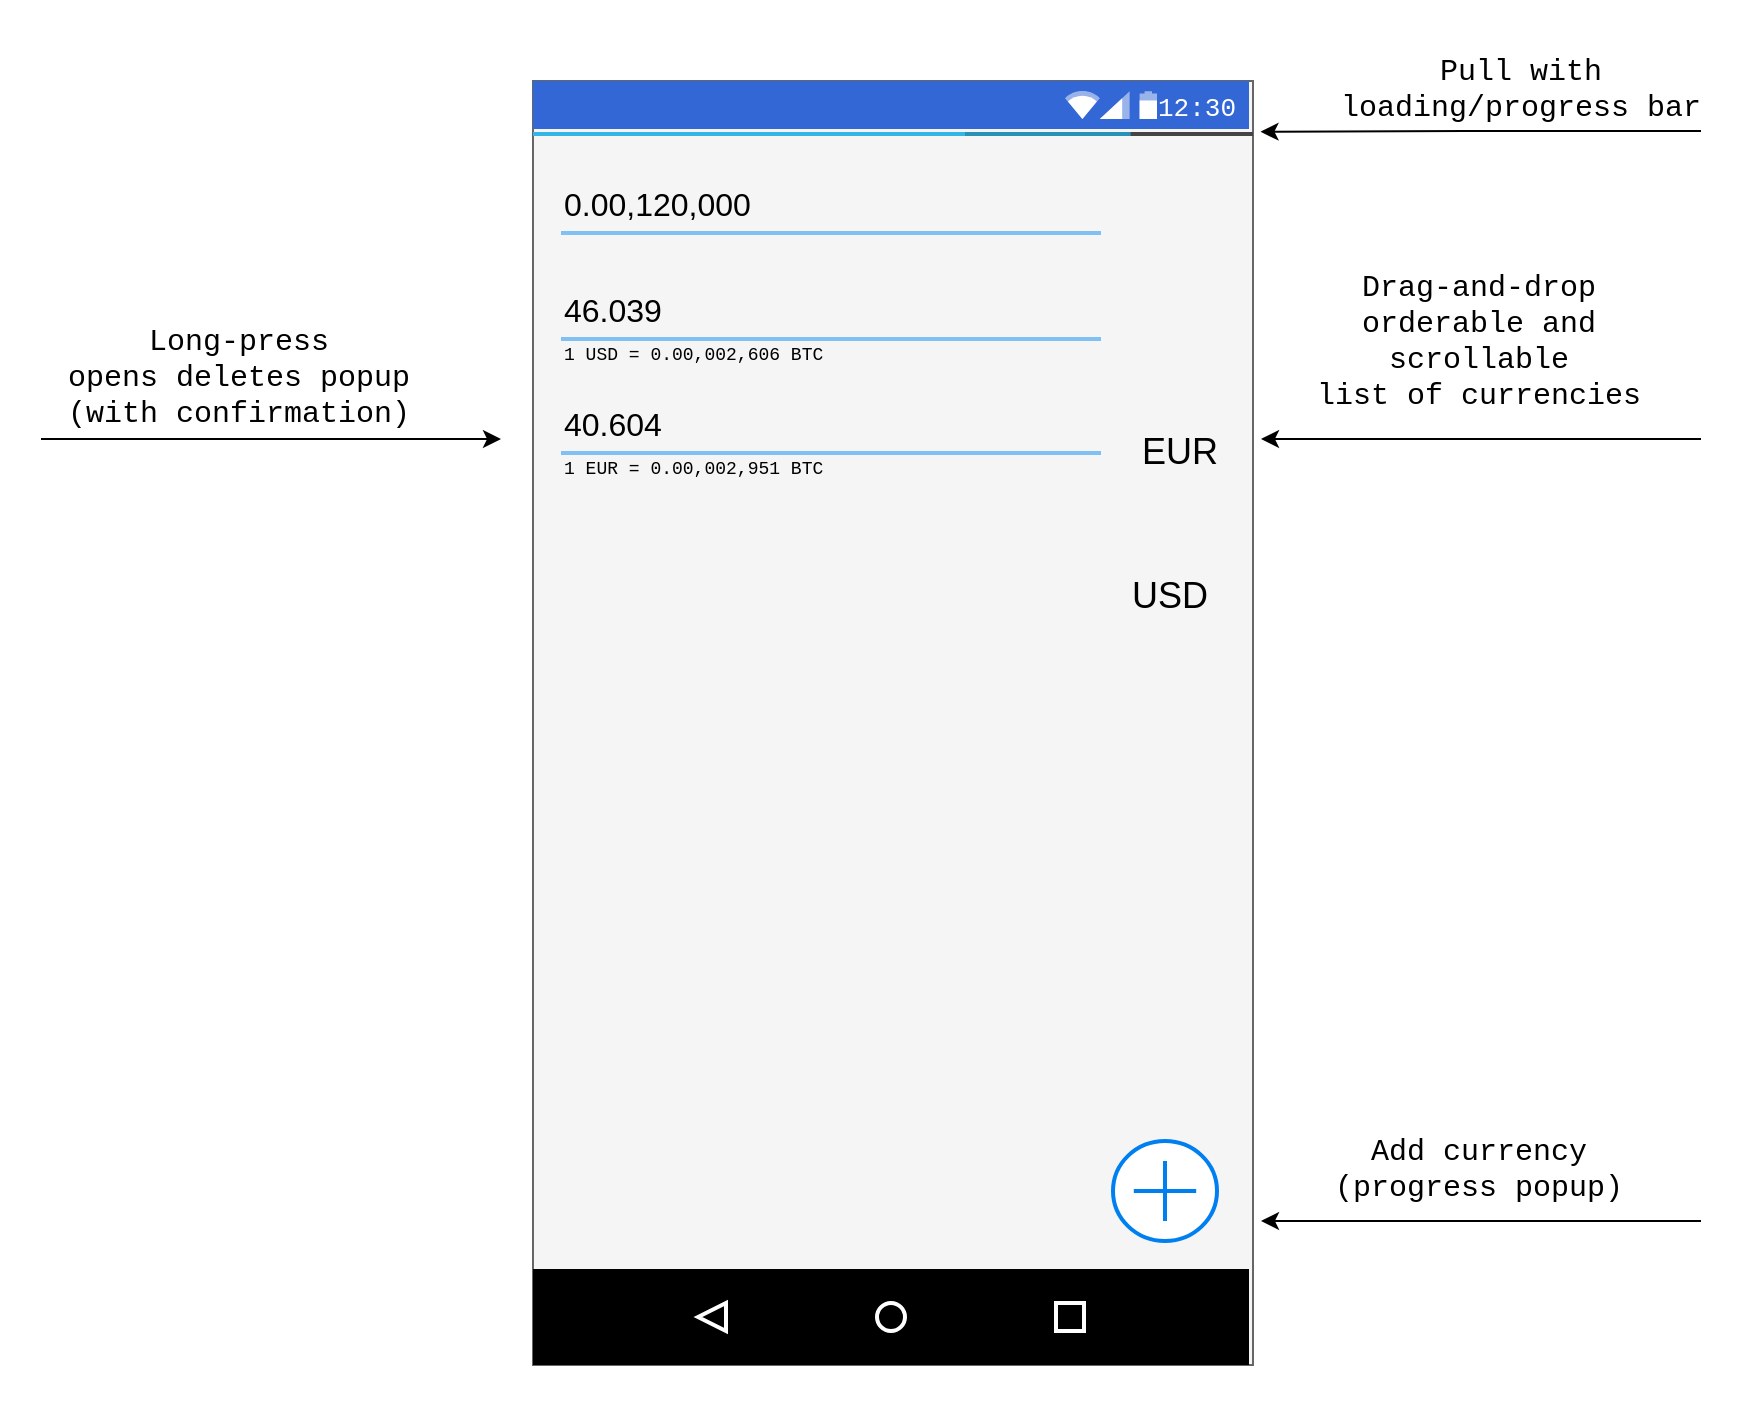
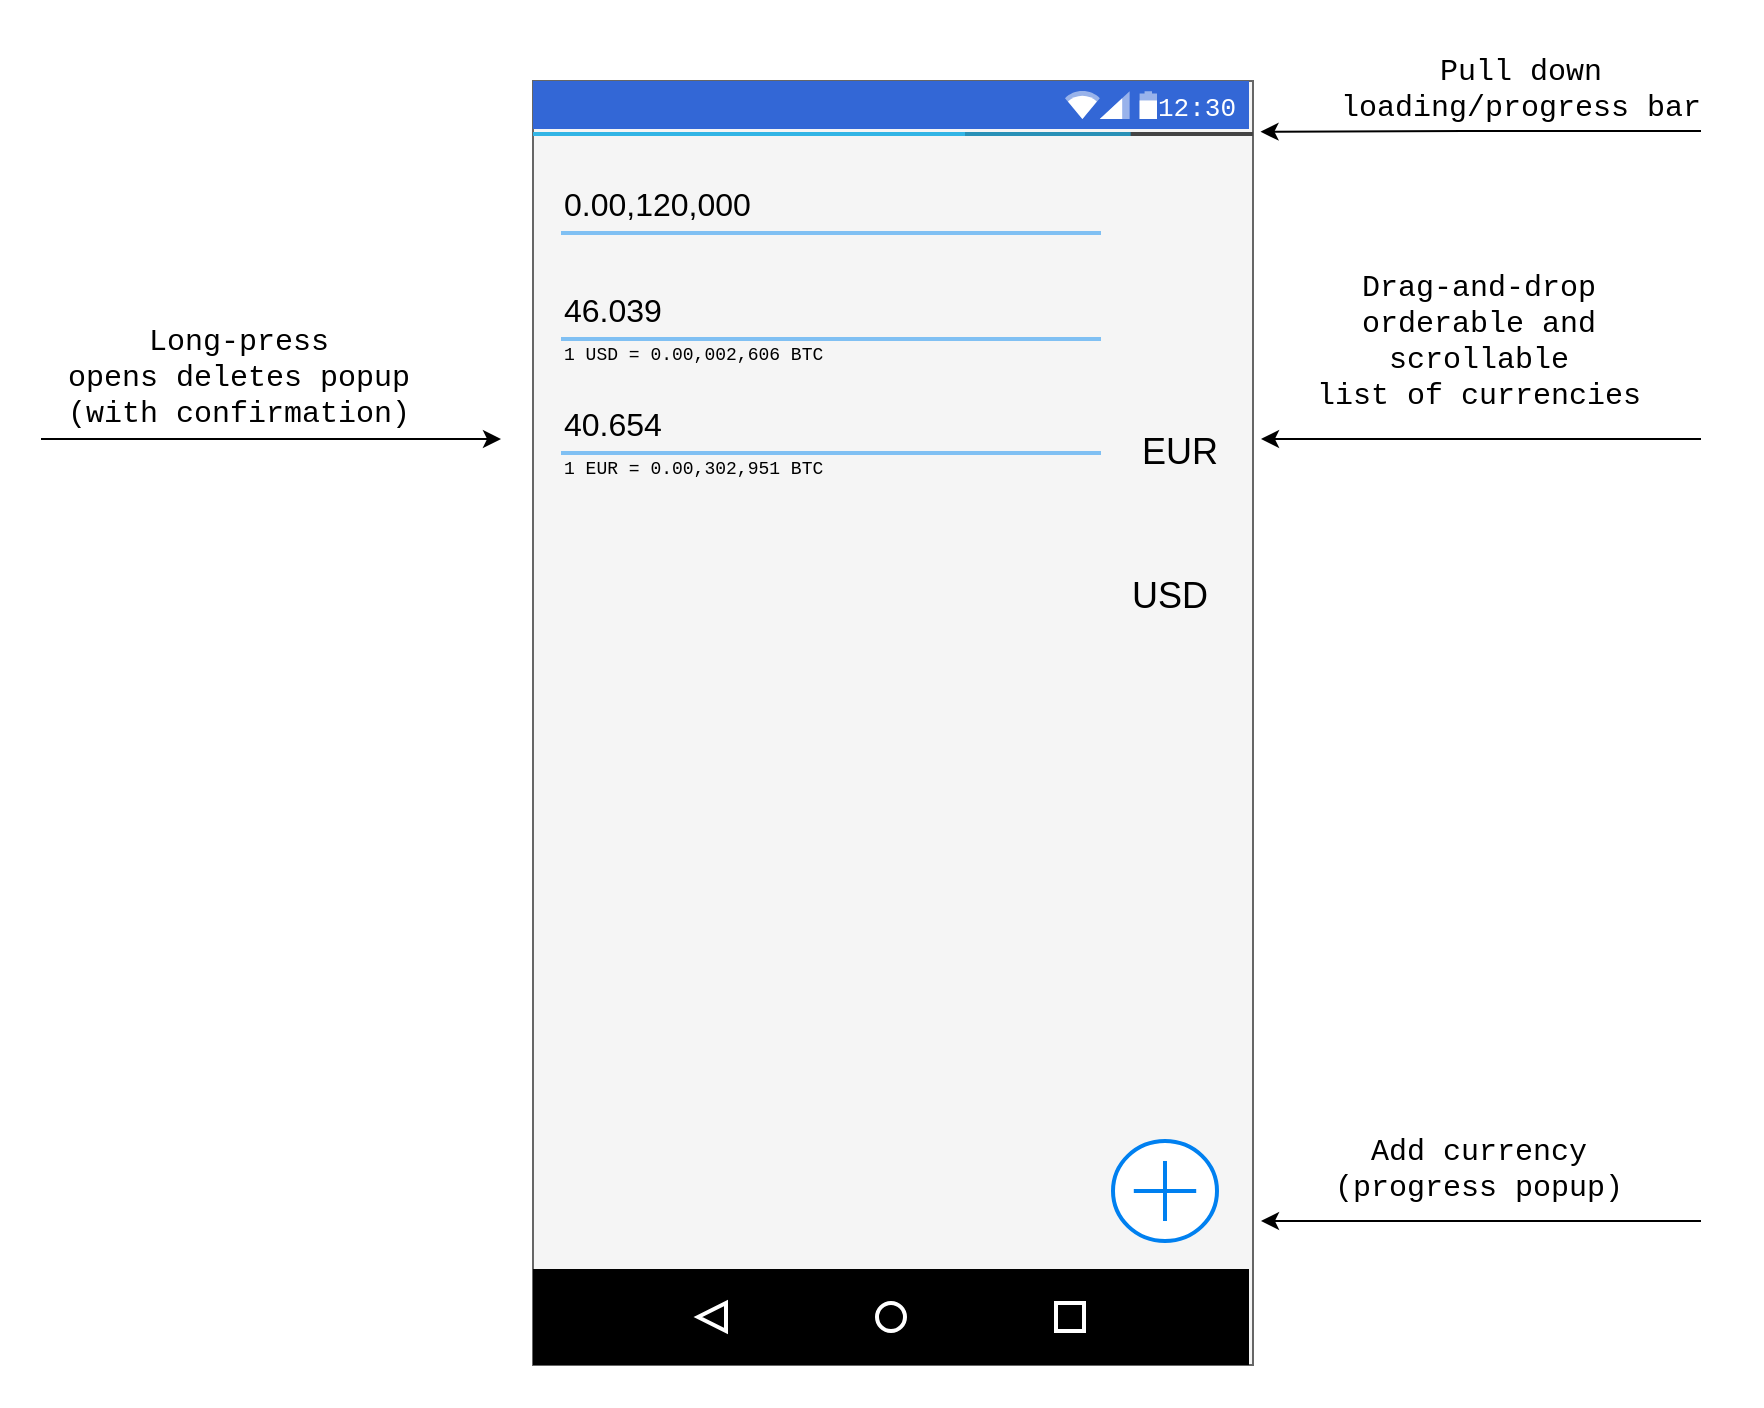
- <mxCell id="22" value="&lt;font style=&quot;font-size: 15px&quot;&gt;Pull with loading/progress bar&lt;/font&gt;" style="text;html=1;strokeColor=none;fillColor=none;align=center;verticalAlign=middle;whiteSpace=wrap;rounded=0;dashed=1;fontFamily=Courier New;fontSize=9;" parent="1" vertex="1"><mxGeometry x="661" y="20" width="199" height="49" as="geometry" /></mxCell>
+ <mxCell id="22" value="&lt;font style=&quot;font-size: 15px&quot;&gt;Pull down loading/progress bar&lt;/font&gt;" style="text;html=1;strokeColor=none;fillColor=none;align=center;verticalAlign=middle;whiteSpace=wrap;rounded=0;dashed=1;fontFamily=Courier New;fontSize=9;" parent="1" vertex="1"><mxGeometry x="661" y="20" width="199" height="49" as="geometry" /></mxCell>
- <mxCell id="18" value="40.604" style="text;fontSize=16;verticalAlign=middle;strokeColor=none;fillColor=none;" parent="1" vertex="1"><mxGeometry x="280" y="194" width="270" height="34" as="geometry" /></mxCell>
+ <mxCell id="18" value="40.654" style="text;fontSize=16;verticalAlign=middle;strokeColor=none;fillColor=none;" parent="1" vertex="1"><mxGeometry x="280" y="194" width="270" height="34" as="geometry" /></mxCell>
- <mxCell id="20" value="1 EUR = 0.00,002,951 BTC" style="text;html=1;strokeColor=none;fillColor=none;align=left;verticalAlign=middle;whiteSpace=wrap;rounded=0;fontSize=9;fontFamily=Courier New;" parent="1" vertex="1"><mxGeometry x="280" y="232" width="271" height="5" as="geometry" /></mxCell>
+ <mxCell id="20" value="1 EUR = 0.00,302,951 BTC" style="text;html=1;strokeColor=none;fillColor=none;align=left;verticalAlign=middle;whiteSpace=wrap;rounded=0;fontSize=9;fontFamily=Courier New;" parent="1" vertex="1"><mxGeometry x="280" y="232" width="271" height="5" as="geometry" /></mxCell>
